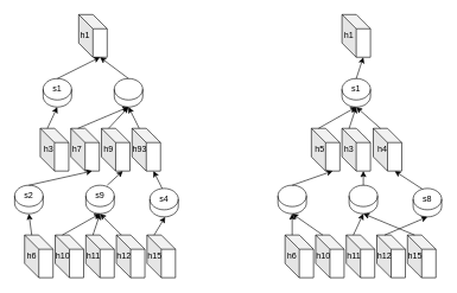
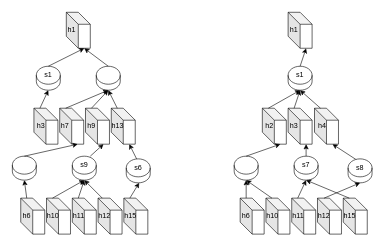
- <mxCell id="54" value="h93" style="text;html=1;strokeColor=none;fillColor=none;align=center;verticalAlign=middle;whiteSpace=wrap;rounded=0;" vertex="1" parent="1"><mxGeometry x="176" y="200" width="40" height="20" as="geometry" /></mxCell>
+ <mxCell id="54" value="h13" style="text;html=1;strokeColor=none;fillColor=none;align=center;verticalAlign=middle;whiteSpace=wrap;rounded=0;" vertex="1" parent="1"><mxGeometry x="176" y="200" width="40" height="20" as="geometry" /></mxCell>
- <mxCell id="56" value="h5" style="text;html=1;strokeColor=none;fillColor=none;align=center;verticalAlign=middle;whiteSpace=wrap;rounded=0;" vertex="1" parent="1"><mxGeometry x="429" y="200" width="40" height="20" as="geometry" /></mxCell>
+ <mxCell id="56" value="h2" style="text;html=1;strokeColor=none;fillColor=none;align=center;verticalAlign=middle;whiteSpace=wrap;rounded=0;" vertex="1" parent="1"><mxGeometry x="429" y="200" width="40" height="20" as="geometry" /></mxCell>
- <mxCell id="42" value="s2" style="text;html=1;strokeColor=none;fillColor=none;align=center;verticalAlign=middle;whiteSpace=wrap;rounded=0;" vertex="1" parent="1"><mxGeometry x="20" y="265" width="40" height="20" as="geometry" /></mxCell>
+ <mxCell id="45" value="s7" style="text;html=1;strokeColor=none;fillColor=none;align=center;verticalAlign=middle;whiteSpace=wrap;rounded=0;" vertex="1" parent="1"><mxGeometry x="490" y="265" width="40" height="20" as="geometry" /></mxCell>
- <mxCell id="44" value="s4" style="text;html=1;strokeColor=none;fillColor=none;align=center;verticalAlign=middle;whiteSpace=wrap;rounded=0;" vertex="1" parent="1"><mxGeometry x="210" y="270" width="40" height="20" as="geometry" /></mxCell>
+ <mxCell id="44" value="s6" style="text;html=1;strokeColor=none;fillColor=none;align=center;verticalAlign=middle;whiteSpace=wrap;rounded=0;" vertex="1" parent="1"><mxGeometry x="210" y="270" width="40" height="20" as="geometry" /></mxCell>
